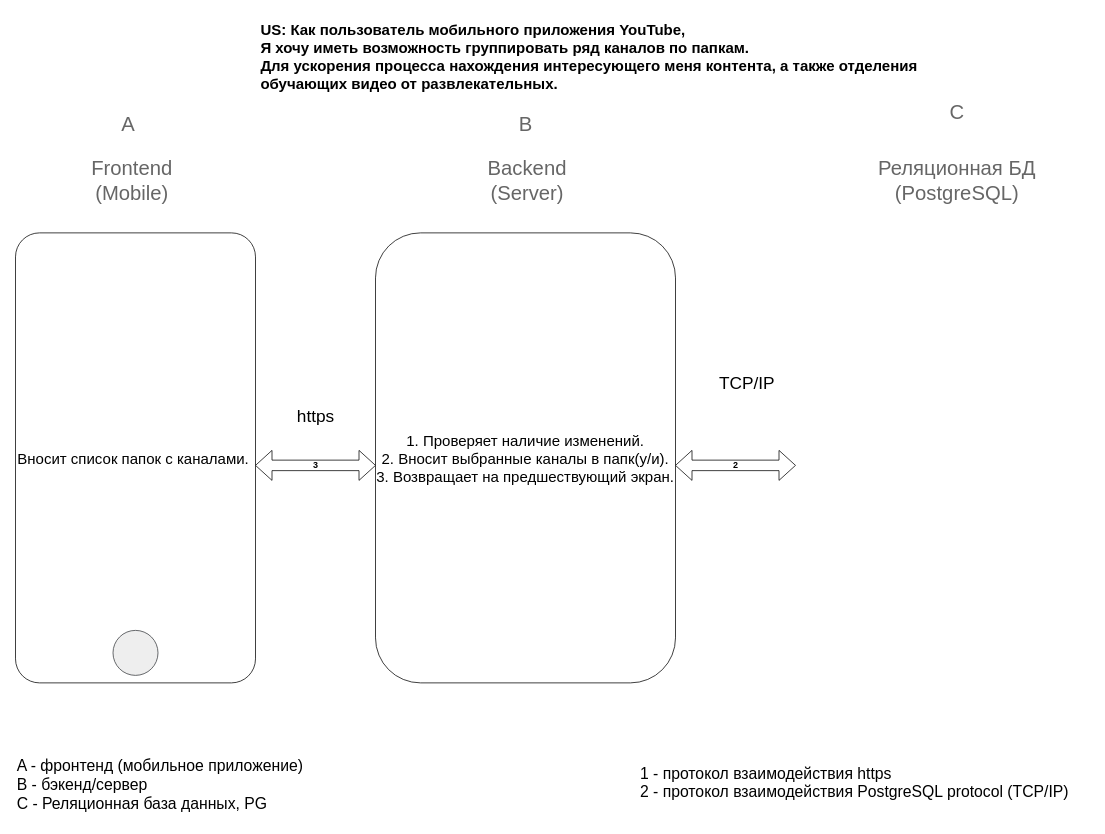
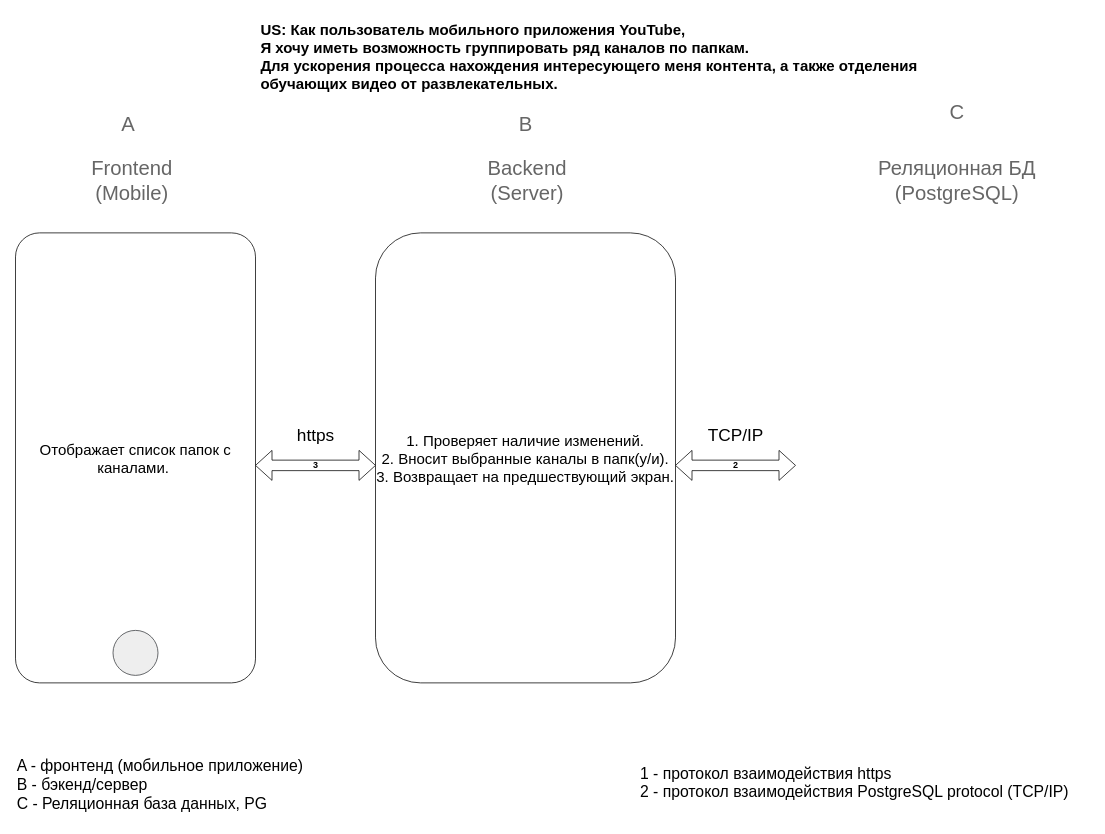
- <mxCell id="15" value="&lt;span style=&quot;font-size: 23px;&quot;&gt;TCP/IP&lt;/span&gt;" style="text;html=1;align=center;verticalAlign=middle;resizable=0;points=[];autosize=1;strokeColor=none;fillColor=none;" parent="1" vertex="1"><mxGeometry x="945" y="490" width="100" height="40" as="geometry" /></mxCell>
+ <mxCell id="15" value="&lt;span style=&quot;font-size: 23px;&quot;&gt;TCP/IP&lt;/span&gt;" style="text;html=1;align=center;verticalAlign=middle;resizable=0;points=[];autosize=1;strokeColor=none;fillColor=none;" parent="1" vertex="1"><mxGeometry x="930" y="560" width="100" height="40" as="geometry" /></mxCell>
- <mxCell id="14" value="&lt;font style=&quot;font-size: 23px;&quot;&gt;https&lt;/font&gt;" style="text;html=1;align=center;verticalAlign=middle;resizable=0;points=[];autosize=1;strokeColor=none;fillColor=none;" parent="1" vertex="1"><mxGeometry x="385" y="535" width="70" height="40" as="geometry" /></mxCell>
+ <mxCell id="14" value="&lt;font style=&quot;font-size: 23px;&quot;&gt;https&lt;/font&gt;" style="text;html=1;align=center;verticalAlign=middle;resizable=0;points=[];autosize=1;strokeColor=none;fillColor=none;" parent="1" vertex="1"><mxGeometry x="385" y="560" width="70" height="40" as="geometry" /></mxCell>
- <mxCell id="2" value="&lt;font style=&quot;font-size: 20px;&quot;&gt;Вносит список папок с каналами.&amp;nbsp;&lt;/font&gt;" style="rounded=1;whiteSpace=wrap;html=1;arcSize=10;" parent="1" vertex="1"><mxGeometry x="20" y="310" width="320" height="600" as="geometry" /></mxCell>
+ <mxCell id="2" value="&lt;font style=&quot;font-size: 20px;&quot;&gt;Отображает список папок с каналами.&amp;nbsp;&lt;/font&gt;" style="rounded=1;whiteSpace=wrap;html=1;arcSize=10;" parent="1" vertex="1"><mxGeometry x="20" y="310" width="320" height="600" as="geometry" /></mxCell>
